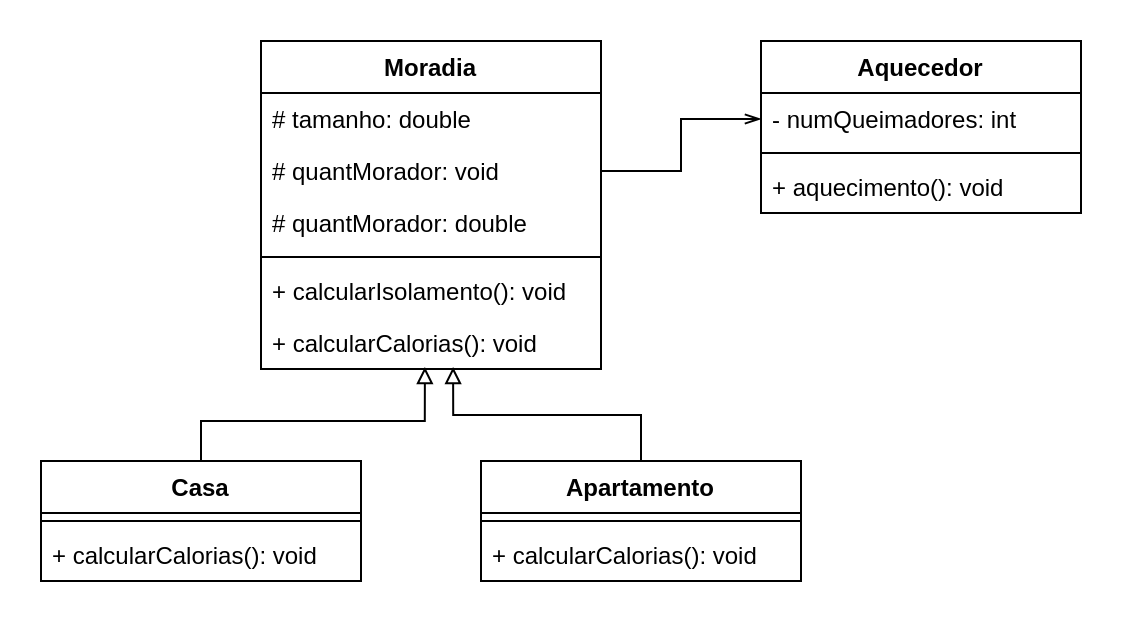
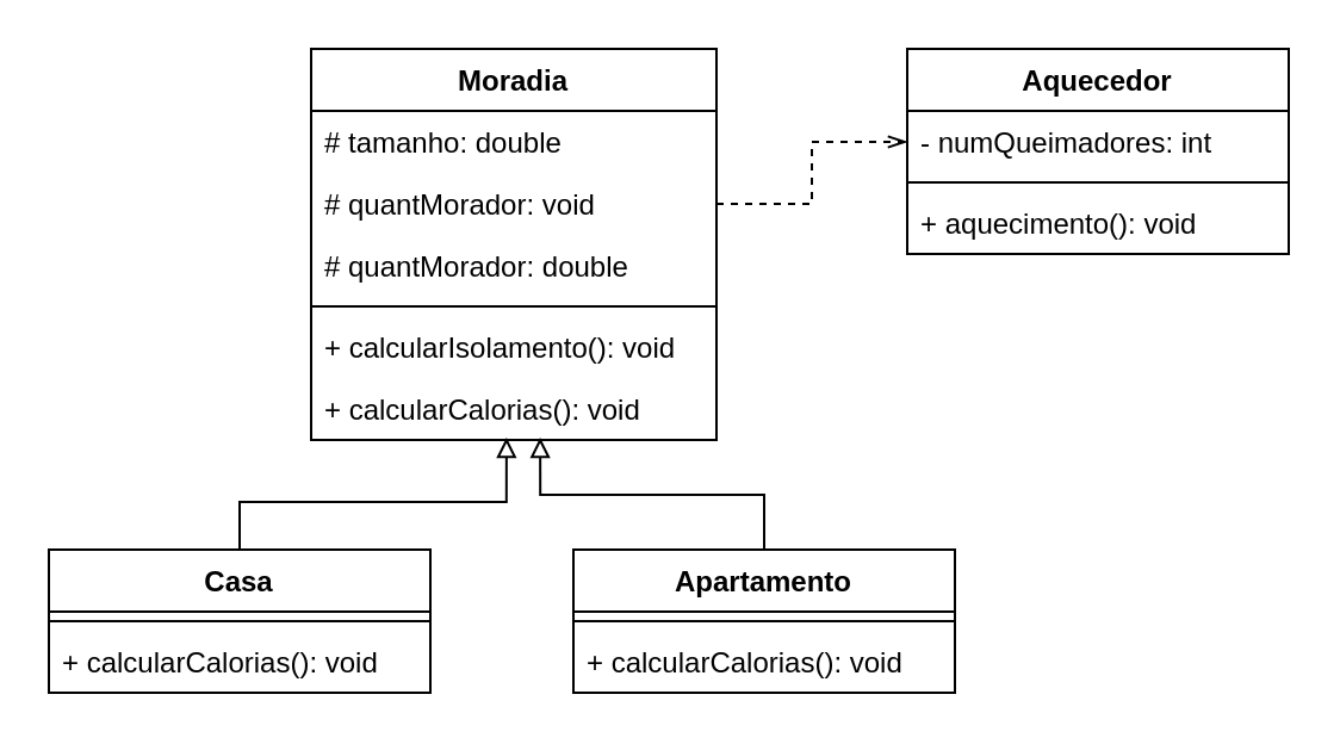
- <mxCell id="21" style="edgeStyle=orthogonalEdgeStyle;rounded=0;orthogonalLoop=1;jettySize=auto;html=1;exitX=1;exitY=0.5;exitDx=0;exitDy=0;entryX=0;entryY=0.5;entryDx=0;entryDy=0;endArrow=openThin;endFill=0;" edge="1" parent="1" source="16" target="3"><mxGeometry relative="1" as="geometry" /></mxCell>
+ <mxCell id="21" style="edgeStyle=orthogonalEdgeStyle;rounded=0;orthogonalLoop=1;jettySize=auto;html=1;exitX=1;exitY=0.5;exitDx=0;exitDy=0;entryX=0;entryY=0.5;entryDx=0;entryDy=0;endArrow=openThin;endFill=0;dashed=1;" edge="1" parent="1" source="16" target="3"><mxGeometry relative="1" as="geometry" /></mxCell>
